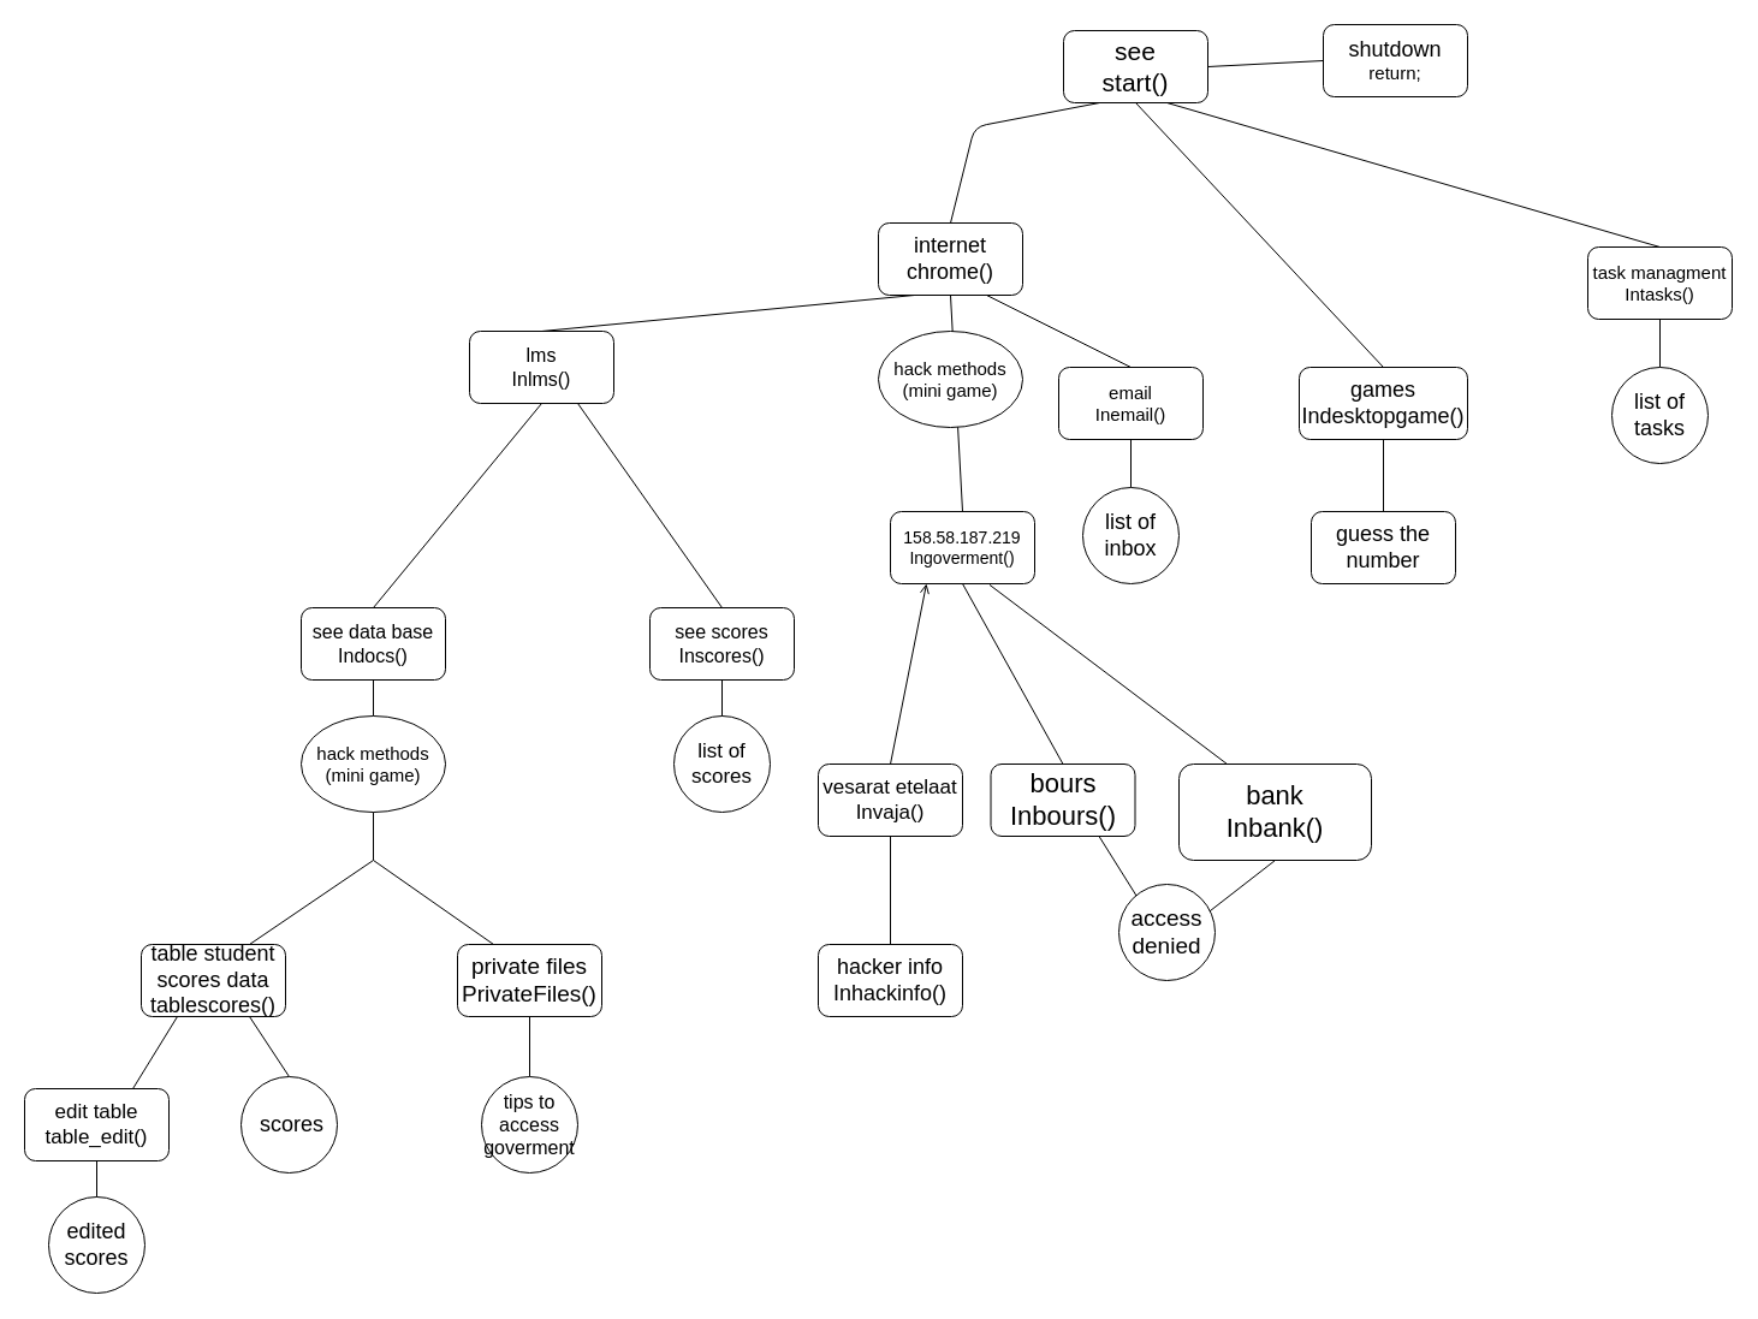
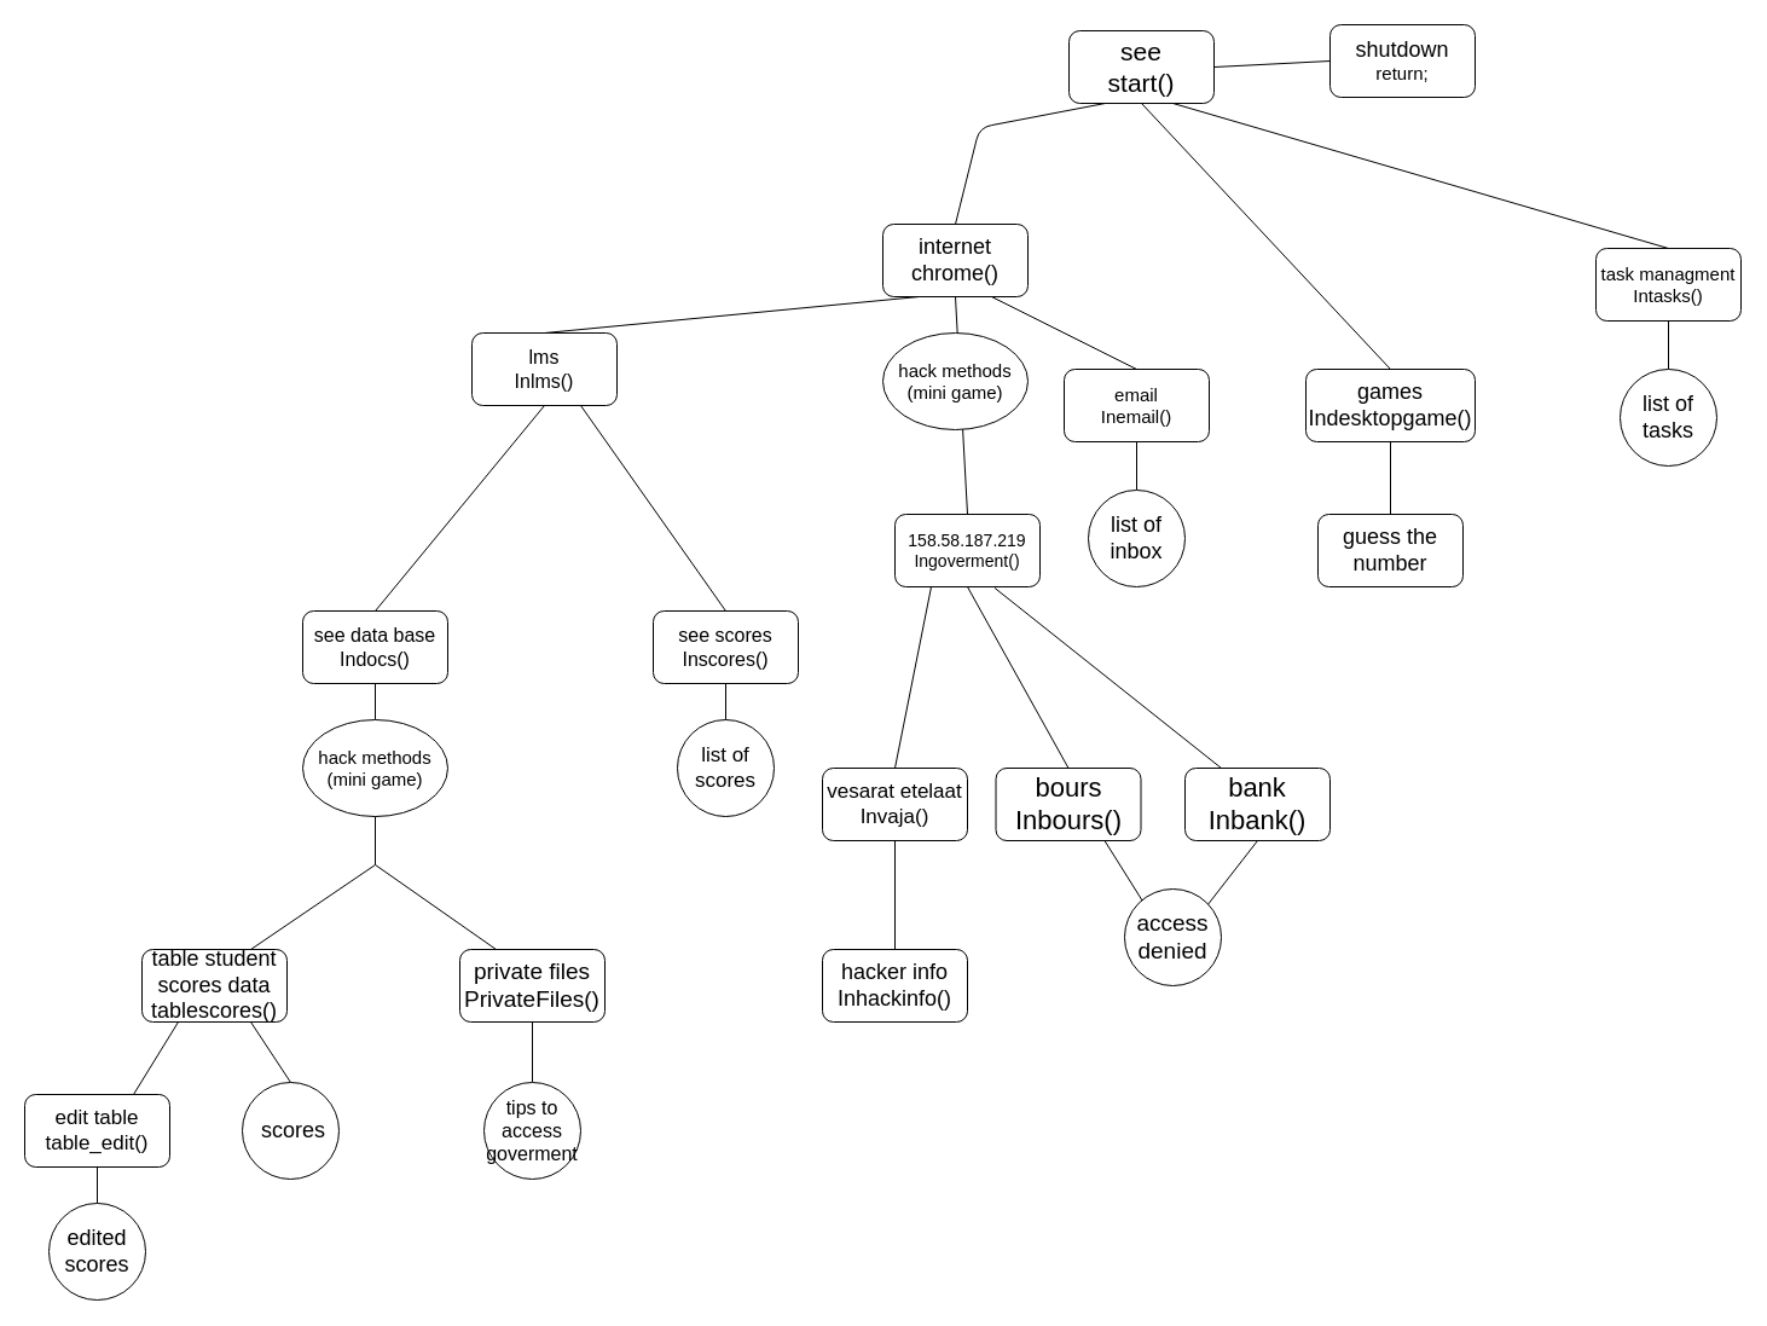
- <mxCell id="49" value="" style="endArrow=open;html=1;entryX=0.25;entryY=1;entryDx=0;entryDy=0;exitX=0.5;exitY=0;exitDx=0;exitDy=0;" parent="1" source="50" target="12" edge="1"><mxGeometry width="50" height="50" relative="1" as="geometry"><mxPoint x="720" y="625" as="sourcePoint" /><mxPoint x="840" y="565" as="targetPoint" /></mxGeometry></mxCell>
+ <mxCell id="49" value="" style="endArrow=none;html=1;entryX=0.25;entryY=1;entryDx=0;entryDy=0;exitX=0.5;exitY=0;exitDx=0;exitDy=0;" parent="1" source="50" target="12" edge="1"><mxGeometry width="50" height="50" relative="1" as="geometry"><mxPoint x="720" y="625" as="sourcePoint" /><mxPoint x="840" y="565" as="targetPoint" /></mxGeometry></mxCell>
- <mxCell id="46" value="&lt;font style=&quot;font-size: 22px&quot;&gt;bank&lt;br&gt;Inbank()&lt;br&gt;&lt;/font&gt;" style="rounded=1;whiteSpace=wrap;html=1;" parent="1" vertex="1"><mxGeometry x="980" y="635" width="160" height="80" as="geometry" /></mxCell>
+ <mxCell id="46" value="&lt;font style=&quot;font-size: 22px&quot;&gt;bank&lt;br&gt;Inbank()&lt;br&gt;&lt;/font&gt;" style="rounded=1;whiteSpace=wrap;html=1;" parent="1" vertex="1"><mxGeometry x="980" y="635" width="120" height="60" as="geometry" /></mxCell>
